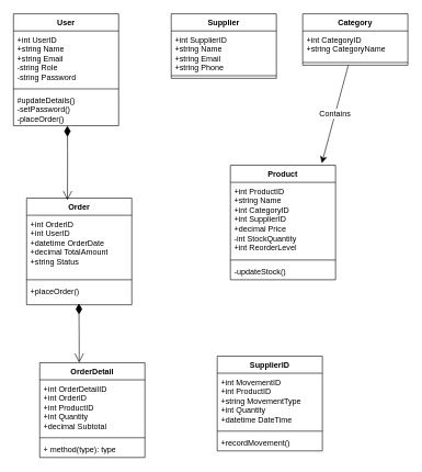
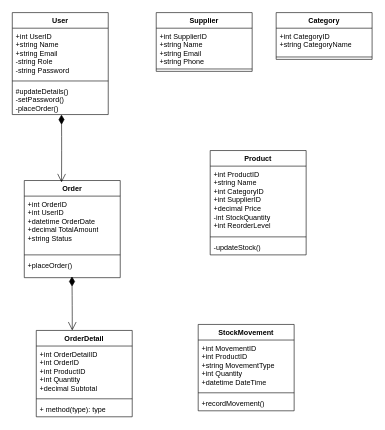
- <mxCell id="28" value="Contains" style="edgeStyle=none;curved=1;rounded=0;orthogonalLoop=1;jettySize=auto;html=1;entryX=0.869;entryY=-0.017;entryDx=0;entryDy=0;entryPerimeter=0;fontSize=12;startSize=8;endSize=8;" edge="1" parent="1" source="9" target="16"><mxGeometry relative="1" as="geometry" /></mxCell>
- <mxCell id="20" value="SupplierID" style="swimlane;fontStyle=1;align=center;verticalAlign=top;childLayout=stackLayout;horizontal=1;startSize=26;horizontalStack=0;resizeParent=1;resizeParentMax=0;resizeLast=0;collapsible=1;marginBottom=0;whiteSpace=wrap;html=1;" vertex="1" parent="1"><mxGeometry x="330" y="540" width="160" height="144" as="geometry" /></mxCell>
+ <mxCell id="20" value="StockMovement" style="swimlane;fontStyle=1;align=center;verticalAlign=top;childLayout=stackLayout;horizontal=1;startSize=26;horizontalStack=0;resizeParent=1;resizeParentMax=0;resizeLast=0;collapsible=1;marginBottom=0;whiteSpace=wrap;html=1;" vertex="1" parent="1"><mxGeometry x="330" y="540" width="160" height="144" as="geometry" /></mxCell>
